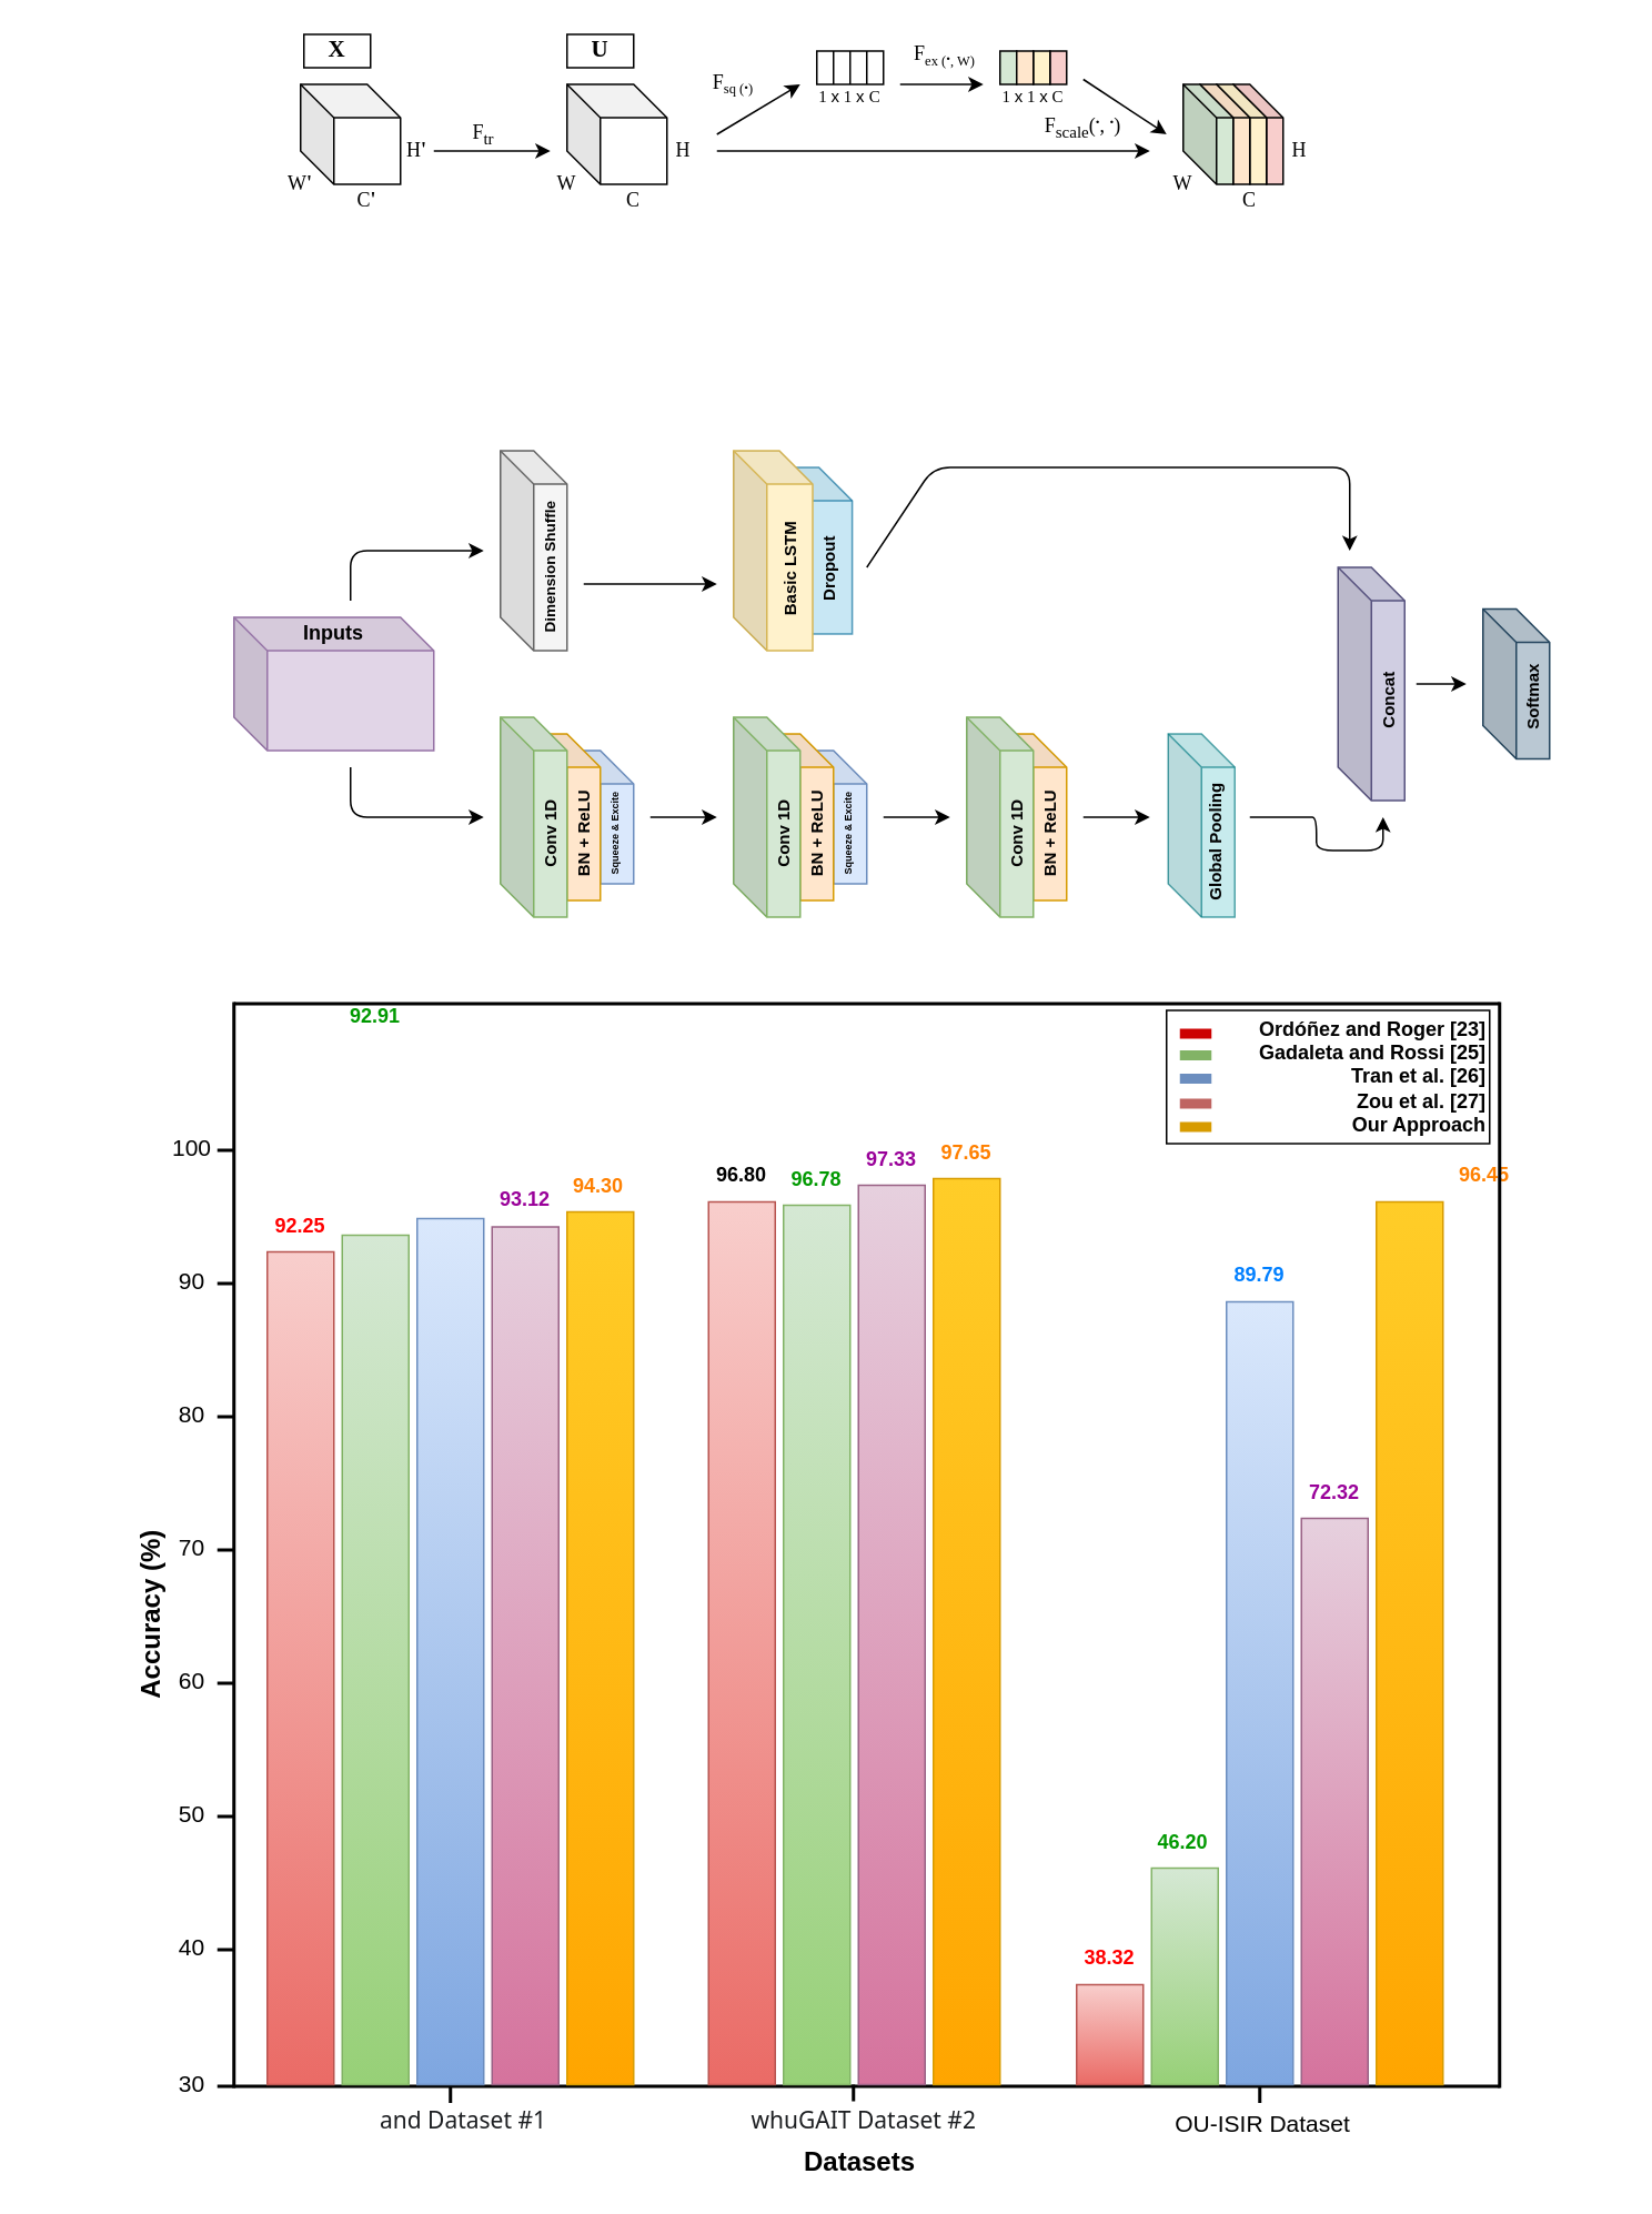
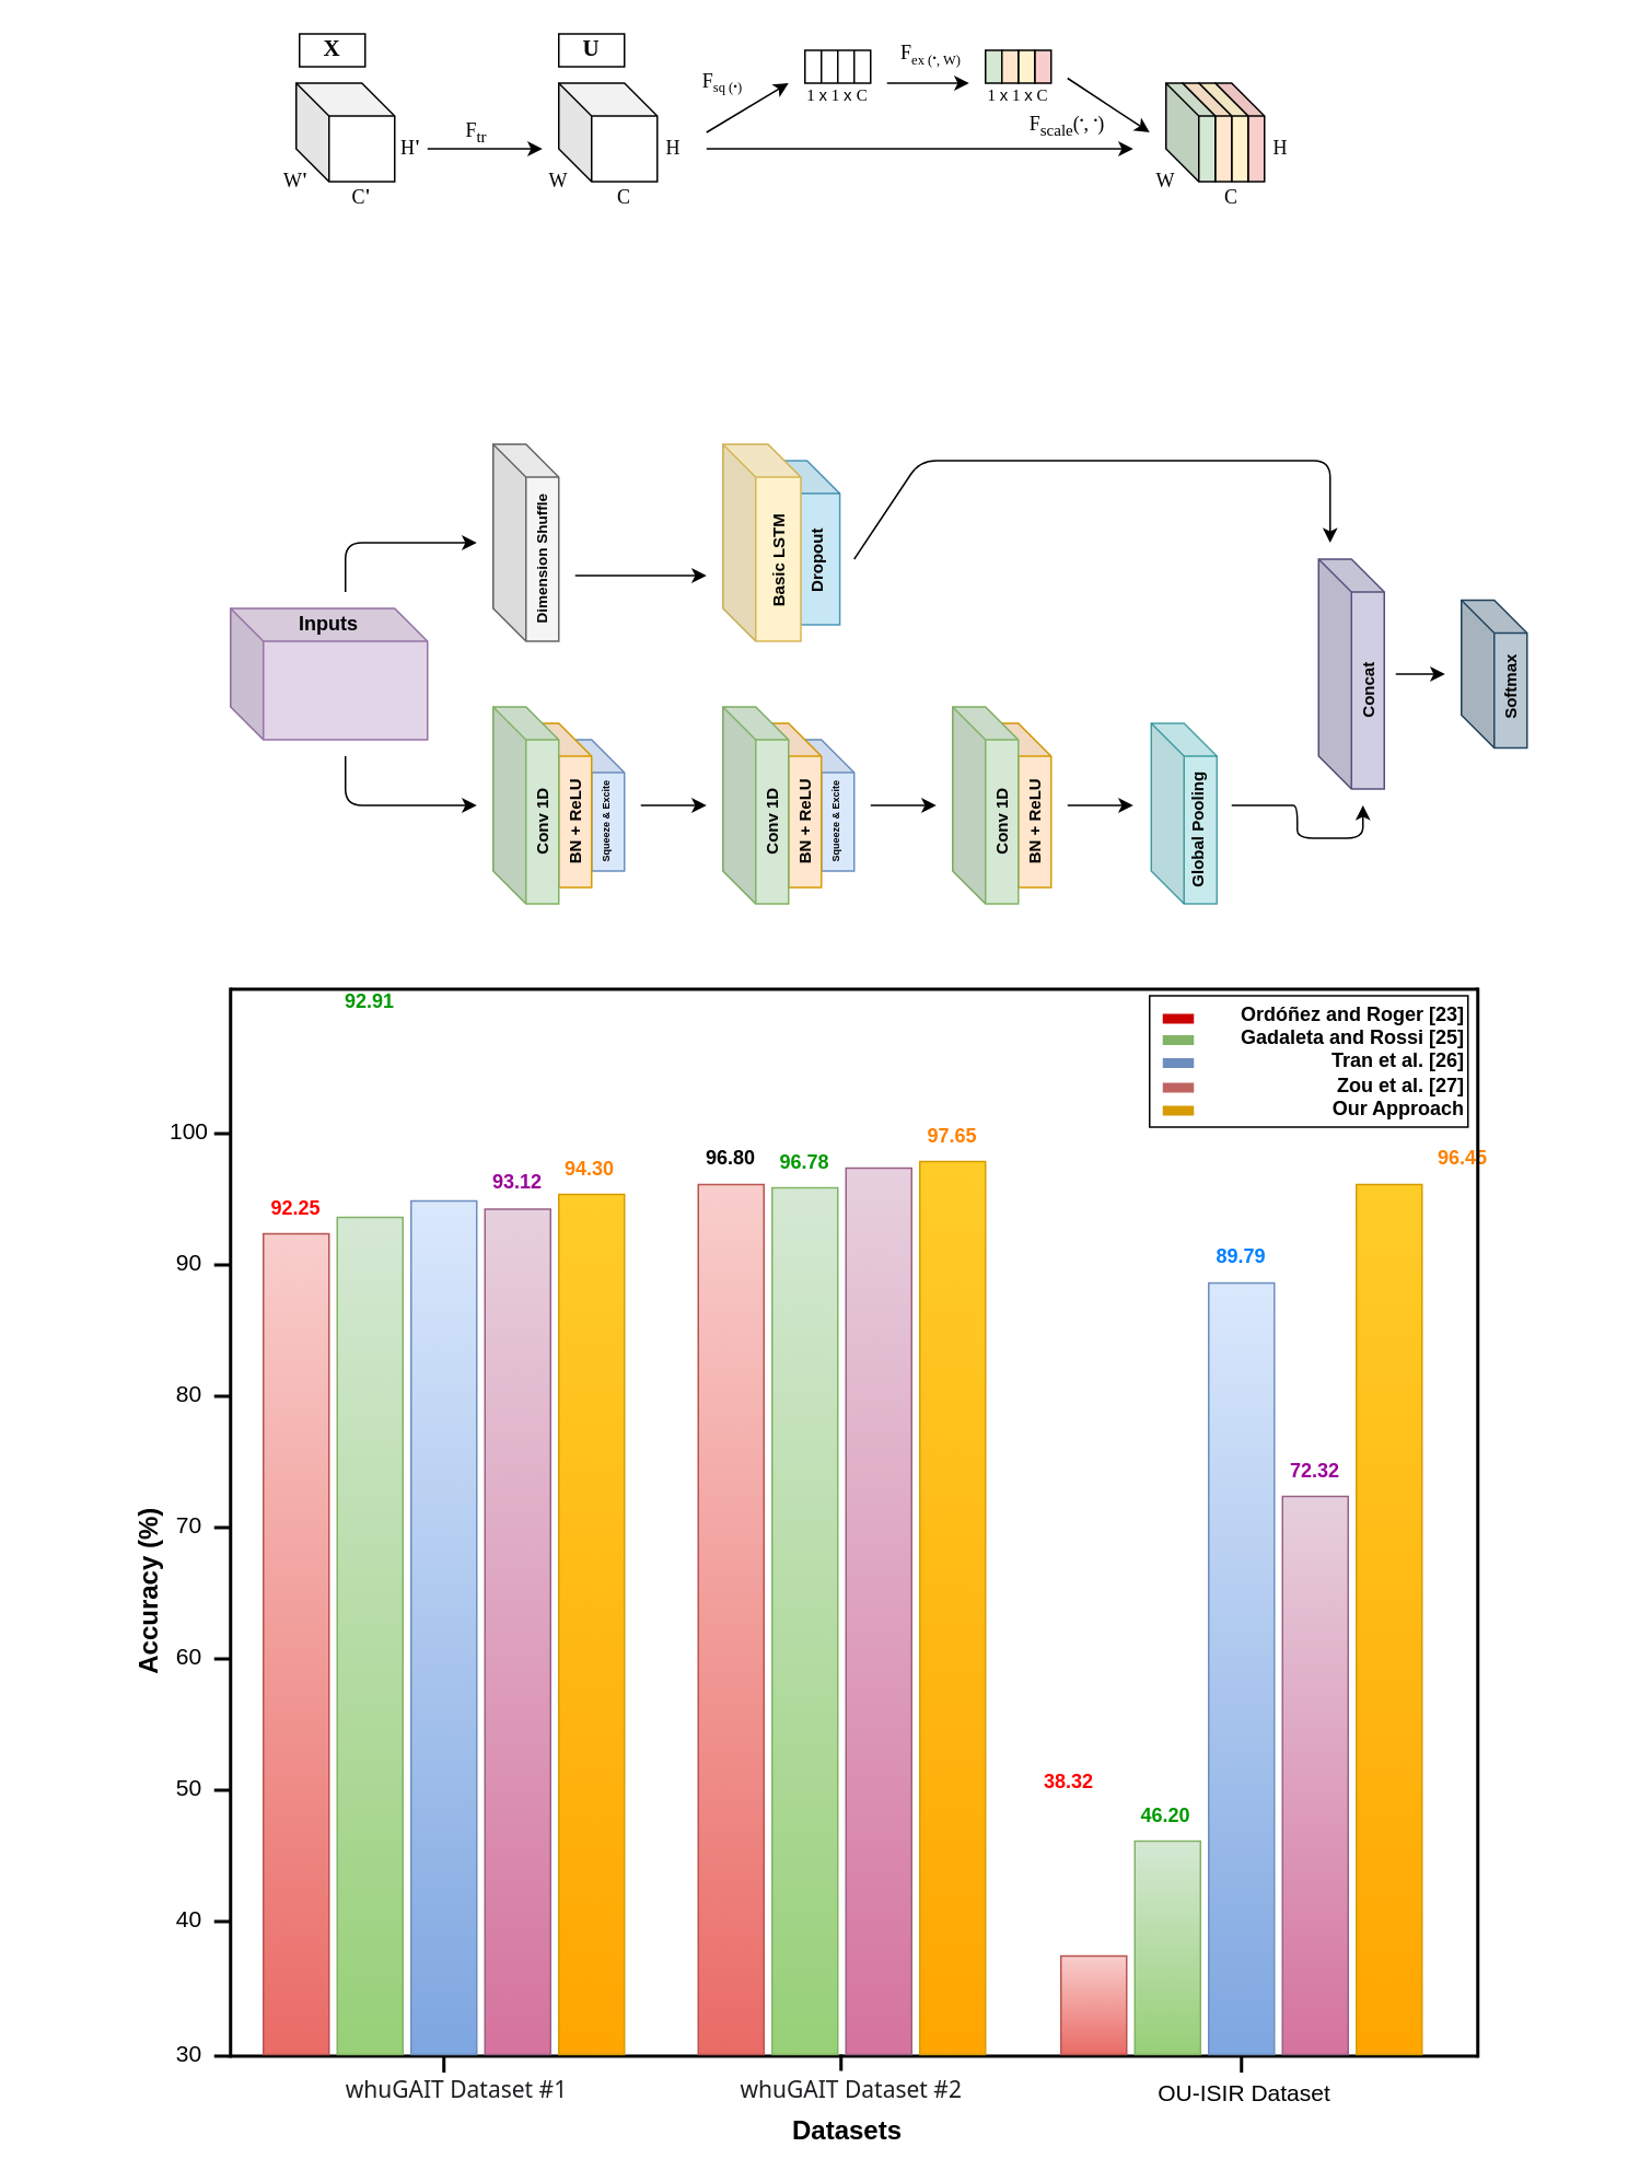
- <mxCell id="118" value="&lt;b&gt;&lt;font color=&quot;#990099&quot;&gt;97.33&lt;/font&gt;&lt;/b&gt;" style="text;html=1;strokeColor=none;fillColor=none;align=center;verticalAlign=middle;whiteSpace=wrap;rounded=0;opacity=60;" parent="1" vertex="1"><mxGeometry x="515" y="686" width="40" height="20" as="geometry" /></mxCell>
- <mxCell id="119" value="&lt;b&gt;&lt;font color=&quot;#ff0000&quot;&gt;38.32&lt;/font&gt;&lt;/b&gt;" style="text;html=1;strokeColor=none;fillColor=none;align=center;verticalAlign=middle;whiteSpace=wrap;rounded=0;opacity=60;" parent="1" vertex="1"><mxGeometry x="646" y="1165" width="40" height="20" as="geometry" /></mxCell>
+ <mxCell id="119" value="&lt;b&gt;&lt;font color=&quot;#ff0000&quot;&gt;38.32&lt;/font&gt;&lt;/b&gt;" style="text;html=1;strokeColor=none;fillColor=none;align=center;verticalAlign=middle;whiteSpace=wrap;rounded=0;opacity=60;" parent="1" vertex="1"><mxGeometry x="631" y="1075" width="40" height="20" as="geometry" /></mxCell>
- <mxCell id="123" value="&lt;font style=&quot;font-size: 14px;&quot;&gt;&lt;br style=&quot;font-size: 14px;&quot;&gt;&lt;/font&gt;&lt;span class=&quot;svngc6pa ay7djpcl ni8dbmo4 stjgntxs pmk7jnqg g0qnabr5 rfua0xdk&quot; style=&quot;height: 1px; overflow: hidden; position: absolute; width: 1px; clip: rect(1px, 1px, 1px, 1px); font-family: &amp;quot;segoe ui historic&amp;quot;, &amp;quot;segoe ui&amp;quot;, helvetica, arial, sans-serif; color: rgb(28, 30, 33); font-size: 14px;&quot;&gt;&lt;h4 class=&quot;gmql0nx0 l94mrbxd p1ri9a11 lzcic4wl&quot; dir=&quot;auto&quot; style=&quot;color: inherit; margin: 0px; padding: 0px; outline: none; font-family: inherit; font-size: 14px;&quot;&gt;&lt;div style=&quot;font-family: inherit; font-size: 14px;&quot;&gt;&lt;font style=&quot;font-size: 14px;&quot;&gt;Nahian sent&amp;nbsp;Today at 10:42 PM&lt;/font&gt;&lt;/div&gt;&lt;/h4&gt;&lt;/span&gt;&lt;div class=&quot;ni8dbmo4 stjgntxs g5ia77u1 ii04i59q j83agx80 cbu4d94t ll8tlv6m&quot; style=&quot;flex-direction: column; display: flex; align-items: flex-start; overflow: hidden; font-family: &amp;quot;segoe ui historic&amp;quot;, &amp;quot;segoe ui&amp;quot;, helvetica, arial, sans-serif; color: rgb(28, 30, 33); font-size: 14px;&quot;&gt;&lt;span class=&quot;tojvnm2t a6sixzi8 abs2jz4q a8s20v7p t1p8iaqh k5wvi7nf q3lfd5jv pk4s997a bipmatt0 cebpdrjk qowsmv63 owwhemhu dp1hu0rb dhp61c6y iyyx5f41&quot; style=&quot;align-items: inherit; display: inherit; height: inherit; min-width: inherit; min-height: inherit; width: inherit; flex-direction: inherit; max-width: inherit; max-height: inherit; font-family: inherit; font-size: 14px;&quot;&gt;&lt;div class=&quot;l60d2q6s d1544ag0 sj5x9vvc tw6a2znq l9j0dhe7 ni8dbmo4 stjgntxs qlfml3jp inkptoze e72ty7fz qmr60zad jm1wdb64 qv66sw1b ljqsnud1 g6srhlxm odn2s2vf&quot; style=&quot;padding: 7px 12px 8px; border-radius: 18px; overflow-wrap: break-word; position: relative; overflow: hidden; max-width: 564px; word-break: break-word; font-family: inherit; font-size: 14px;&quot;&gt;&lt;div dir=&quot;auto&quot; class=&quot;oo9gr5id&quot; style=&quot;font-family: inherit; font-size: 14px;&quot;&gt;&lt;span style=&quot;font-size: 14px;&quot;&gt;&lt;font style=&quot;font-size: 14px;&quot;&gt;and Dataset #1&lt;/font&gt;&lt;/span&gt;&lt;/div&gt;&lt;/div&gt;&lt;/span&gt;&lt;/div&gt;" style="text;html=1;strokeColor=none;fillColor=none;align=center;verticalAlign=middle;whiteSpace=wrap;rounded=0;opacity=60;fontSize=14;fontStyle=0" parent="1" vertex="1"><mxGeometry x="186" y="1253" width="184" height="23" as="geometry" /></mxCell>
+ <mxCell id="123" value="&lt;font style=&quot;font-size: 14px;&quot;&gt;&lt;br style=&quot;font-size: 14px;&quot;&gt;&lt;/font&gt;&lt;span class=&quot;svngc6pa ay7djpcl ni8dbmo4 stjgntxs pmk7jnqg g0qnabr5 rfua0xdk&quot; style=&quot;height: 1px; overflow: hidden; position: absolute; width: 1px; clip: rect(1px, 1px, 1px, 1px); font-family: &amp;quot;segoe ui historic&amp;quot;, &amp;quot;segoe ui&amp;quot;, helvetica, arial, sans-serif; color: rgb(28, 30, 33); font-size: 14px;&quot;&gt;&lt;h4 class=&quot;gmql0nx0 l94mrbxd p1ri9a11 lzcic4wl&quot; dir=&quot;auto&quot; style=&quot;color: inherit; margin: 0px; padding: 0px; outline: none; font-family: inherit; font-size: 14px;&quot;&gt;&lt;div style=&quot;font-family: inherit; font-size: 14px;&quot;&gt;&lt;font style=&quot;font-size: 14px;&quot;&gt;Nahian sent&amp;nbsp;Today at 10:42 PM&lt;/font&gt;&lt;/div&gt;&lt;/h4&gt;&lt;/span&gt;&lt;div class=&quot;ni8dbmo4 stjgntxs g5ia77u1 ii04i59q j83agx80 cbu4d94t ll8tlv6m&quot; style=&quot;flex-direction: column; display: flex; align-items: flex-start; overflow: hidden; font-family: &amp;quot;segoe ui historic&amp;quot;, &amp;quot;segoe ui&amp;quot;, helvetica, arial, sans-serif; color: rgb(28, 30, 33); font-size: 14px;&quot;&gt;&lt;span class=&quot;tojvnm2t a6sixzi8 abs2jz4q a8s20v7p t1p8iaqh k5wvi7nf q3lfd5jv pk4s997a bipmatt0 cebpdrjk qowsmv63 owwhemhu dp1hu0rb dhp61c6y iyyx5f41&quot; style=&quot;align-items: inherit; display: inherit; height: inherit; min-width: inherit; min-height: inherit; width: inherit; flex-direction: inherit; max-width: inherit; max-height: inherit; font-family: inherit; font-size: 14px;&quot;&gt;&lt;div class=&quot;l60d2q6s d1544ag0 sj5x9vvc tw6a2znq l9j0dhe7 ni8dbmo4 stjgntxs qlfml3jp inkptoze e72ty7fz qmr60zad jm1wdb64 qv66sw1b ljqsnud1 g6srhlxm odn2s2vf&quot; style=&quot;padding: 7px 12px 8px; border-radius: 18px; overflow-wrap: break-word; position: relative; overflow: hidden; max-width: 564px; word-break: break-word; font-family: inherit; font-size: 14px;&quot;&gt;&lt;div dir=&quot;auto&quot; class=&quot;oo9gr5id&quot; style=&quot;font-family: inherit; font-size: 14px;&quot;&gt;&lt;span style=&quot;font-size: 14px;&quot;&gt;&lt;font style=&quot;font-size: 14px;&quot;&gt;whuGAIT Dataset #1&lt;/font&gt;&lt;/span&gt;&lt;/div&gt;&lt;/div&gt;&lt;/span&gt;&lt;/div&gt;" style="text;html=1;strokeColor=none;fillColor=none;align=center;verticalAlign=middle;whiteSpace=wrap;rounded=0;opacity=60;fontSize=14;fontStyle=0" parent="1" vertex="1"><mxGeometry x="186" y="1253" width="184" height="23" as="geometry" /></mxCell>
